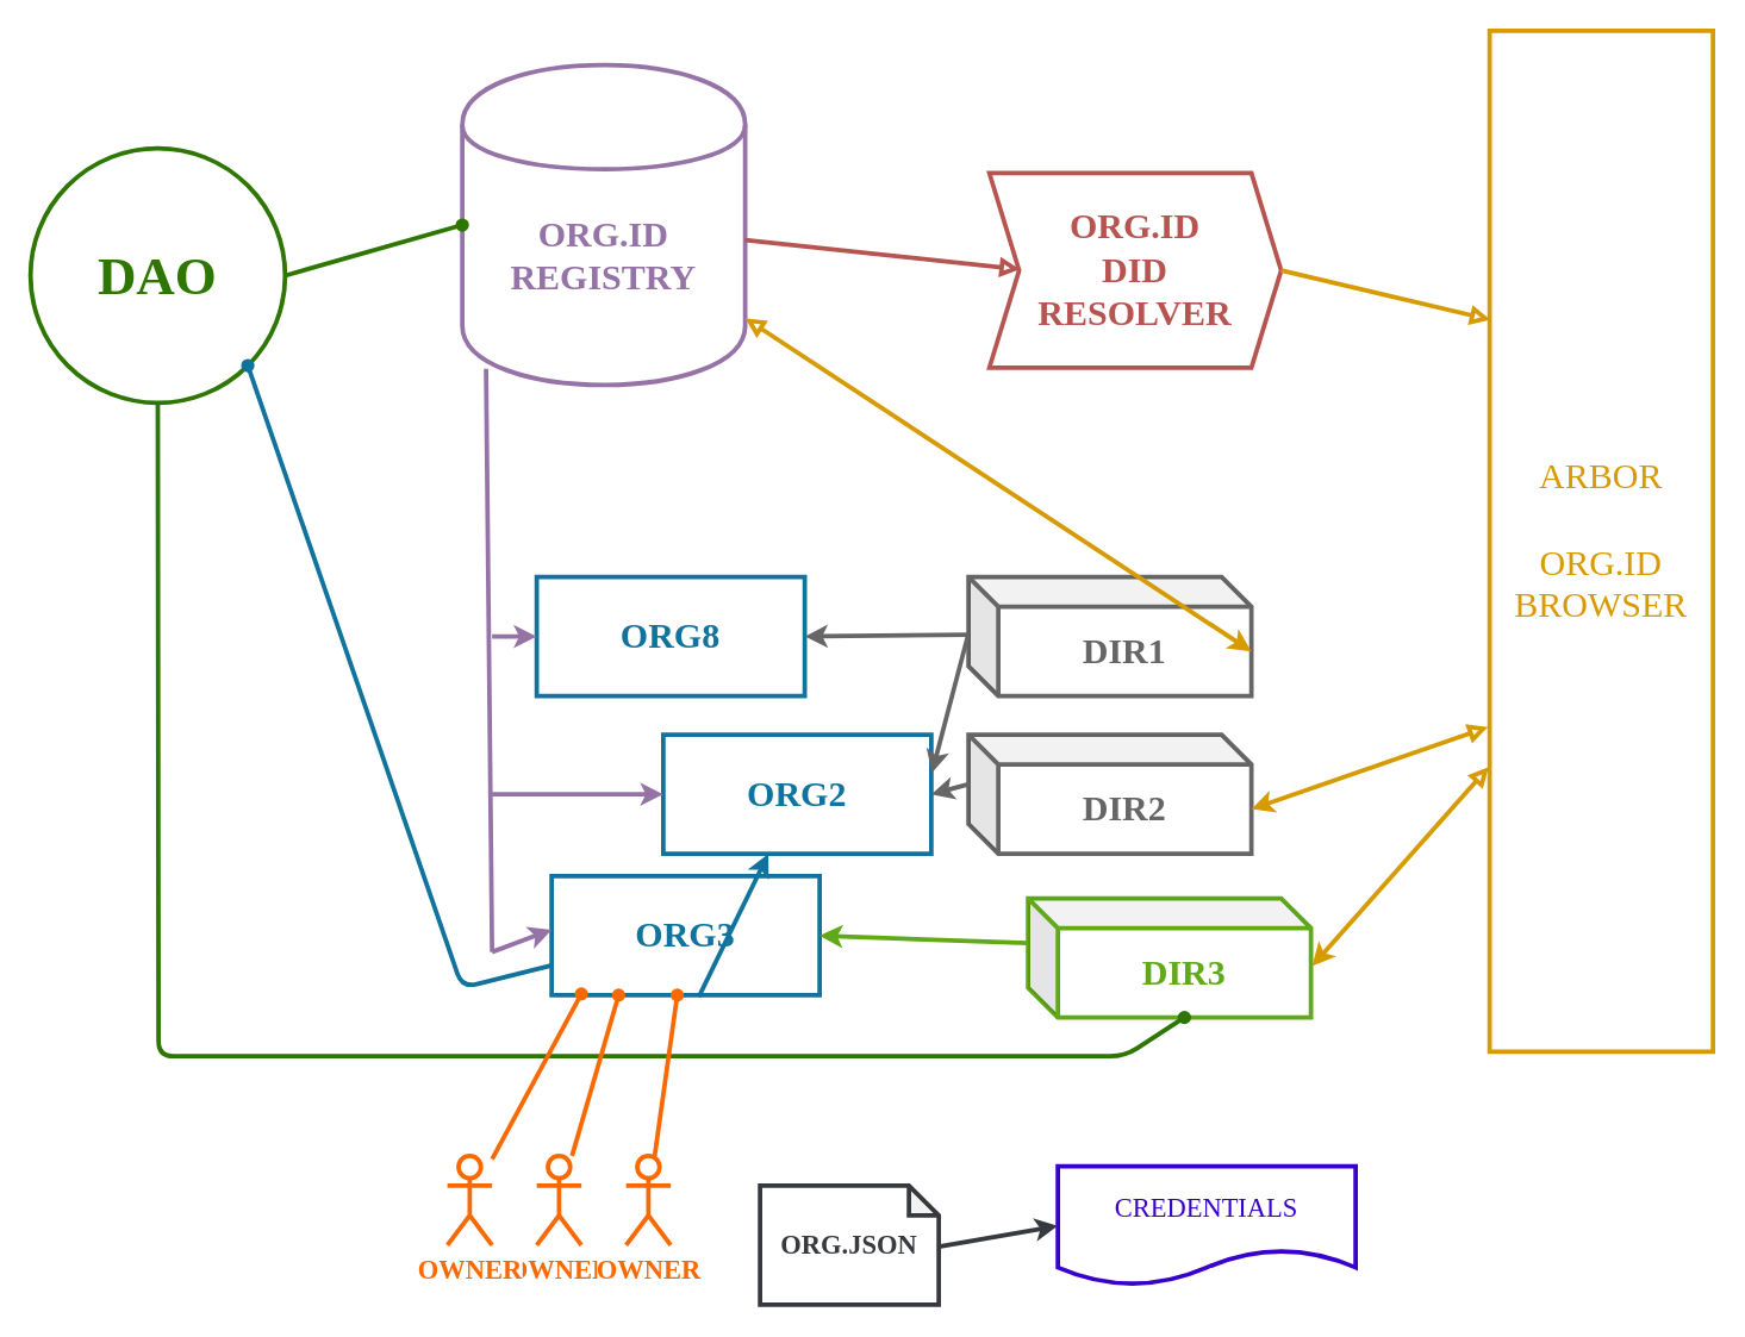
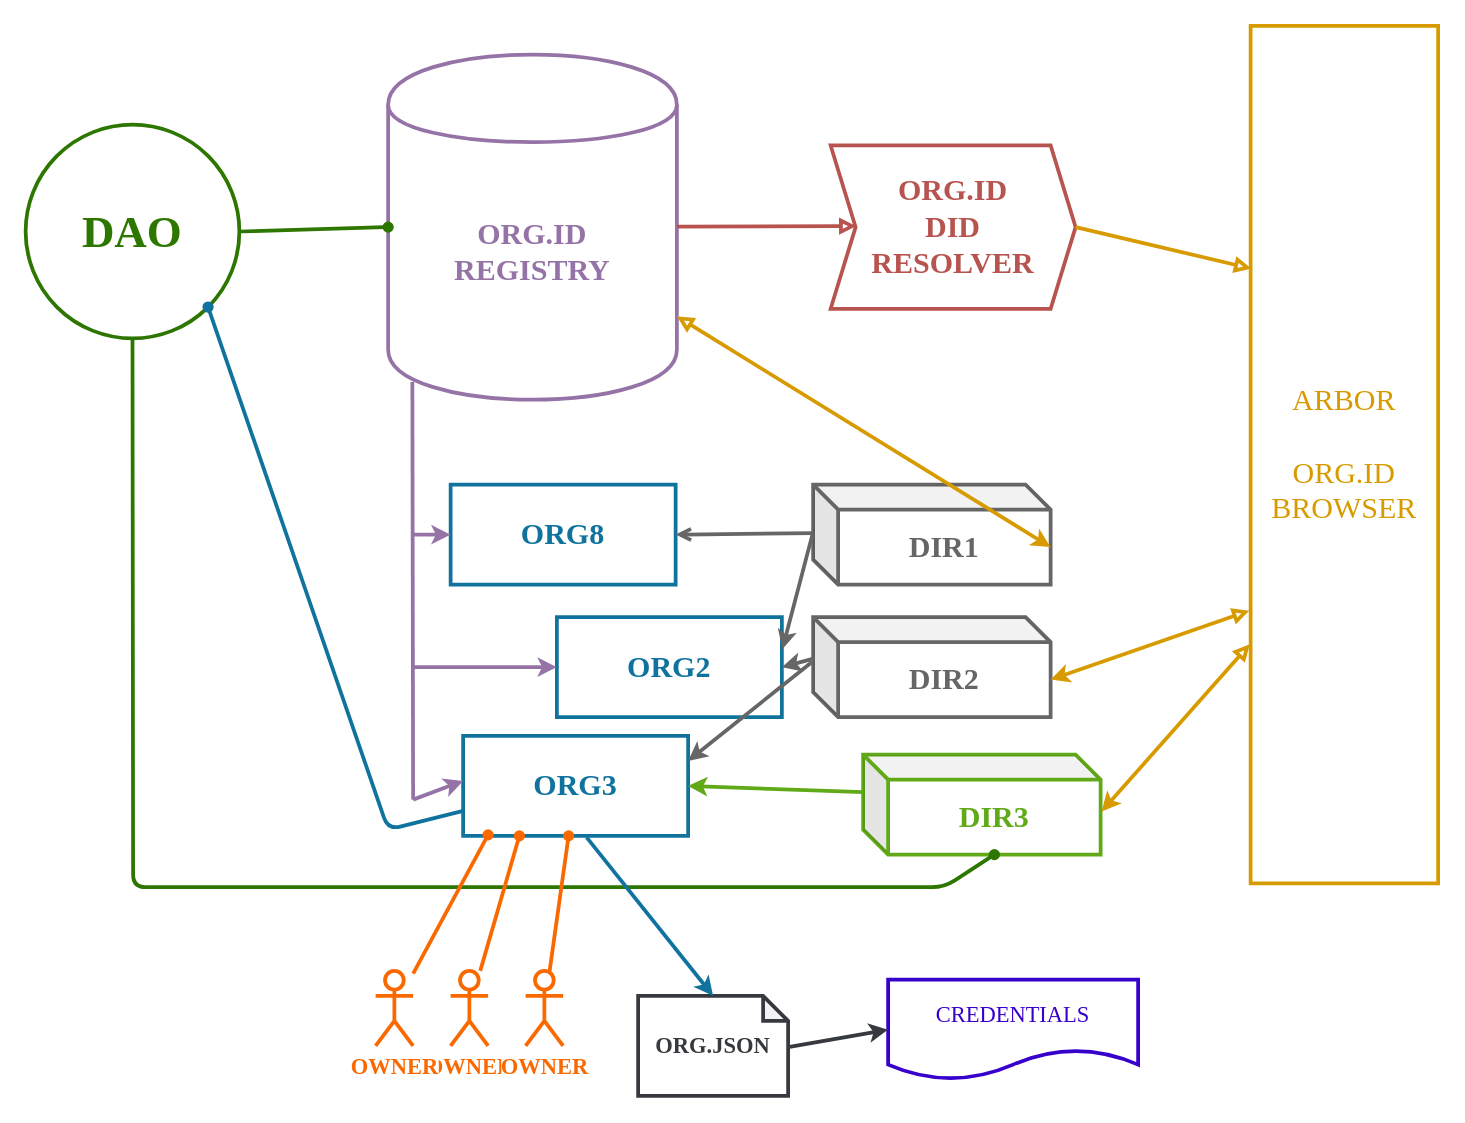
- <mxCell id="2" value="&lt;div style=&quot;font-size: 24px&quot;&gt;ORG.ID&lt;/div&gt;&lt;div style=&quot;font-size: 24px&quot;&gt;REGISTRY&lt;br style=&quot;font-size: 24px&quot;&gt;&lt;/div&gt;" style="shape=cylinder;whiteSpace=wrap;html=1;boundedLbl=1;backgroundOutline=1;fillColor=none;strokeColor=#9673A6;strokeWidth=3;fontFamily=Oxygen Mono;fontSize=24;fontStyle=1;fontColor=#9673A6;" vertex="1" parent="1"><mxGeometry x="310" y="43" width="190" height="215" as="geometry" /></mxCell>
+ <mxCell id="2" value="&lt;div style=&quot;font-size: 24px&quot;&gt;ORG.ID&lt;/div&gt;&lt;div style=&quot;font-size: 24px&quot;&gt;REGISTRY&lt;br style=&quot;font-size: 24px&quot;&gt;&lt;/div&gt;" style="shape=cylinder;whiteSpace=wrap;html=1;boundedLbl=1;backgroundOutline=1;fillColor=none;strokeColor=#9673A6;strokeWidth=3;fontFamily=Oxygen Mono;fontSize=24;fontStyle=1;fontColor=#9673A6;" vertex="1" parent="1"><mxGeometry x="310" y="43" width="231" height="276" as="geometry" /></mxCell>
- <mxCell id="13" value="" style="endArrow=classic;html=1;fontSize=24;fontColor=#666666;strokeWidth=3;strokeColor=#666666;endFill=1;entryX=1;entryY=0.5;entryDx=0;entryDy=0;exitX=0.001;exitY=0.485;exitDx=0;exitDy=0;exitPerimeter=0;fontFamily=Oxygen Mono;fontStyle=1" edge="1" parent="1" source="10" target="4"><mxGeometry width="50" height="50" relative="1" as="geometry"><mxPoint x="650" y="339" as="sourcePoint" /><mxPoint x="370" y="437" as="targetPoint" /></mxGeometry></mxCell>
+ <mxCell id="13" value="" style="endArrow=open;html=1;fontSize=24;fontColor=#666666;strokeWidth=3;strokeColor=#666666;endFill=1;entryX=1;entryY=0.5;entryDx=0;entryDy=0;exitX=0.001;exitY=0.485;exitDx=0;exitDy=0;exitPerimeter=0;fontFamily=Oxygen Mono;fontStyle=1;" edge="1" parent="1" source="10" target="4"><mxGeometry width="50" height="50" relative="1" as="geometry"><mxPoint x="650" y="339" as="sourcePoint" /><mxPoint x="370" y="437" as="targetPoint" /></mxGeometry></mxCell>
+ <mxCell id="27" value="" style="endArrow=classic;html=1;fontSize=24;fontColor=#666666;strokeWidth=3;strokeColor=#666666;endFill=1;entryX=1;entryY=0.25;entryDx=0;entryDy=0;fontFamily=Oxygen Mono;fontStyle=1;exitX=-0.006;exitY=0.452;exitDx=0;exitDy=0;exitPerimeter=0;" edge="1" parent="1" source="11" target="6"><mxGeometry width="50" height="50" relative="1" as="geometry"><mxPoint x="661" y="536" as="sourcePoint" /><mxPoint x="550" y="543" as="targetPoint" /></mxGeometry></mxCell>
- <mxCell id="36" value="" style="endArrow=classic;html=1;fontSize=24;fontColor=#666666;strokeWidth=3;strokeColor=#10739E;endFill=1;fontFamily=Oxygen Mono;fontStyle=1;exitX=0.549;exitY=1.015;exitDx=0;exitDy=0;exitPerimeter=0;" edge="1" parent="1" source="6" target="5"><mxGeometry width="50" height="50" relative="1" as="geometry"><mxPoint x="490" y="729" as="sourcePoint" /><mxPoint x="550" y="633" as="targetPoint" /></mxGeometry></mxCell>
+ <mxCell id="36" value="" style="endArrow=classic;html=1;fontSize=24;fontColor=#666666;strokeWidth=3;strokeColor=#10739E;endFill=1;entryX=0.5;entryY=0;entryDx=0;entryDy=0;fontFamily=Oxygen Mono;fontStyle=1;entryPerimeter=0;exitX=0.549;exitY=1.015;exitDx=0;exitDy=0;exitPerimeter=0;" edge="1" parent="1" source="6" target="35"><mxGeometry width="50" height="50" relative="1" as="geometry"><mxPoint x="490" y="729" as="sourcePoint" /><mxPoint x="550" y="633" as="targetPoint" /></mxGeometry></mxCell>
